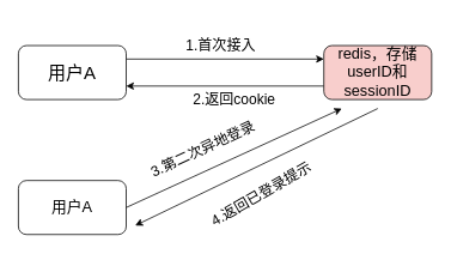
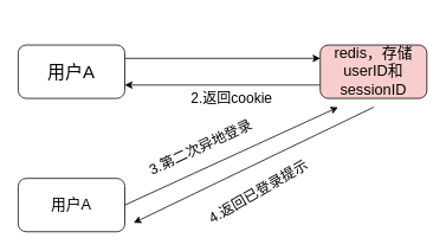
- <mxCell id="8" value="&lt;font style=&quot;font-size: 16px;&quot;&gt;1.首次接入&lt;/font&gt;" style="text;html=1;align=center;verticalAlign=middle;resizable=0;points=[];autosize=1;strokeColor=none;fillColor=none;fontSize=30;" vertex="1" parent="1"><mxGeometry x="195" y="20" width="100" height="50" as="geometry" /></mxCell>
